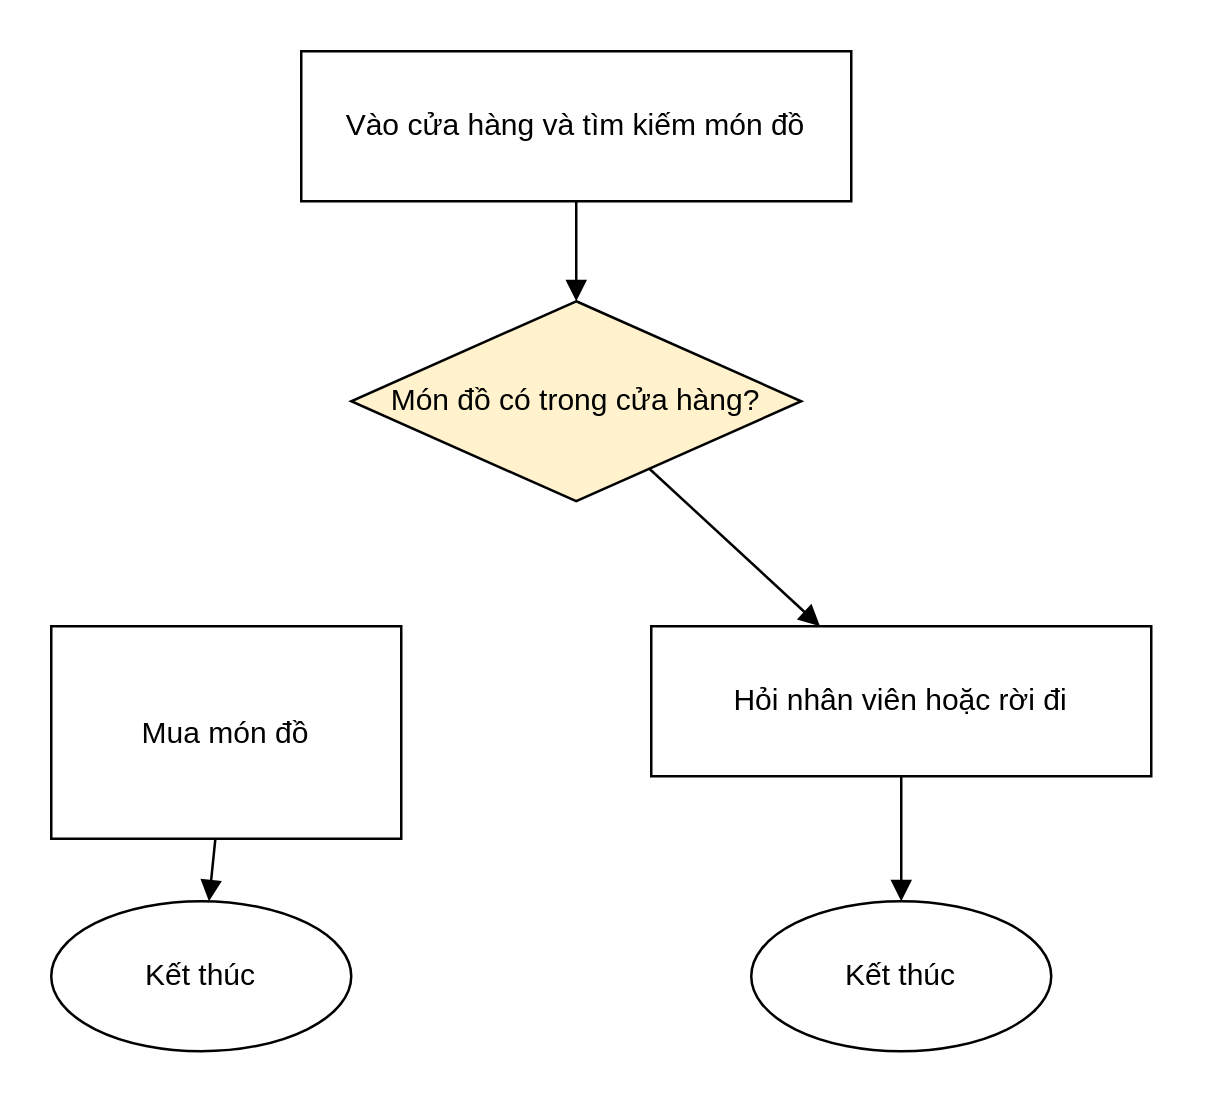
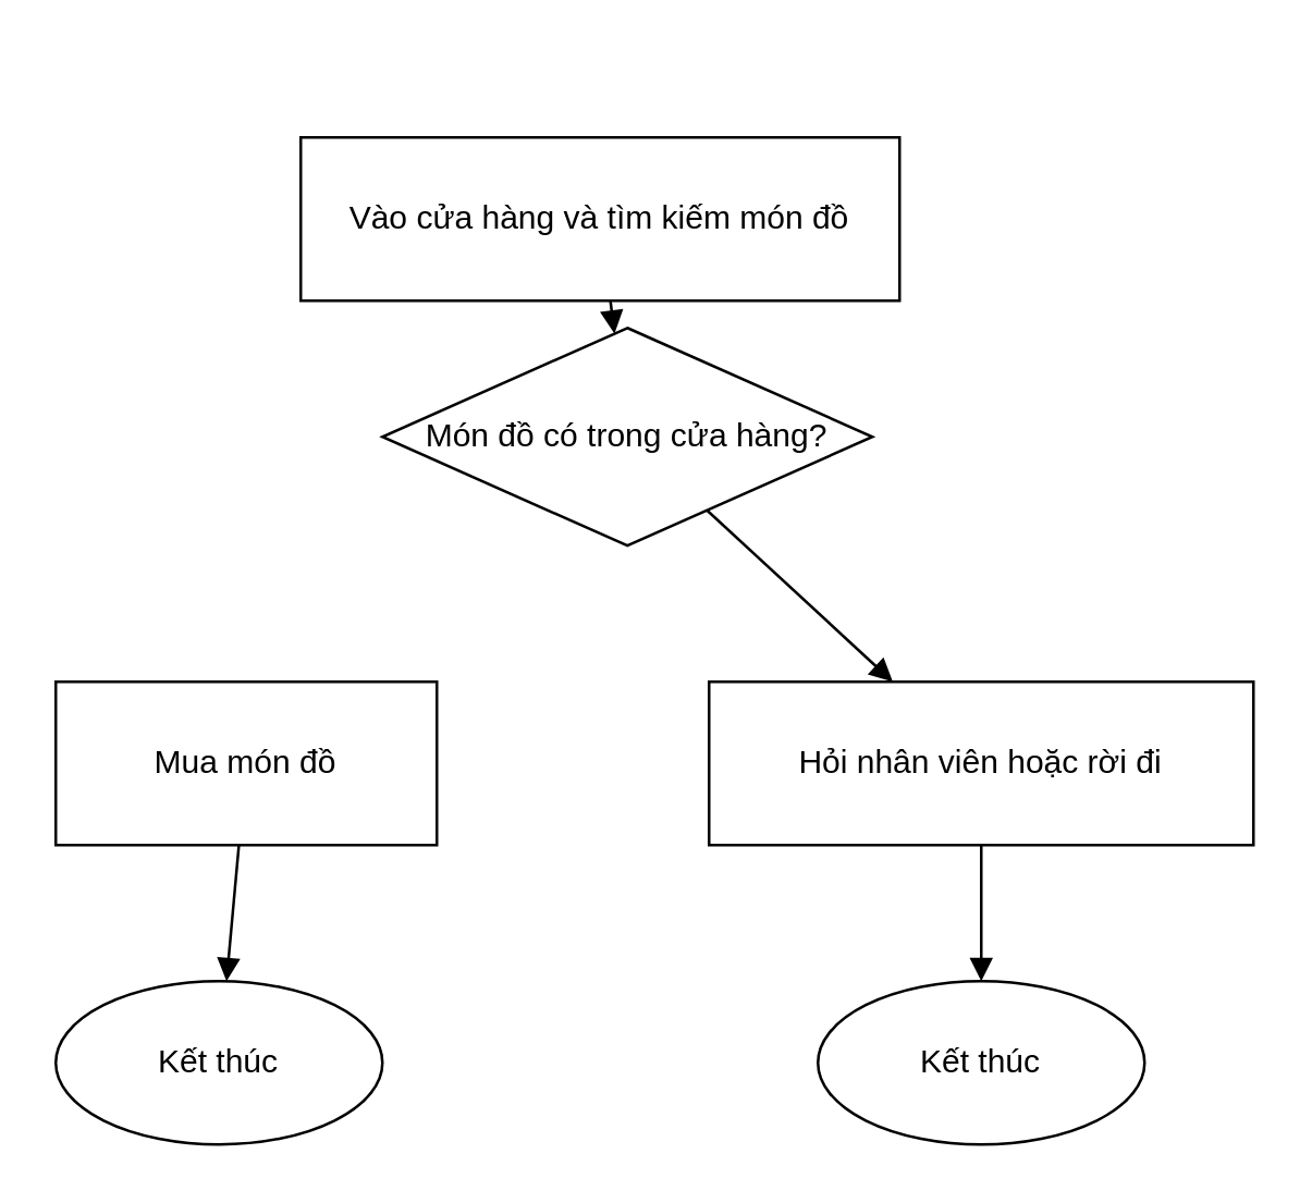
- <mxCell id="2" value="Vào cửa hàng và tìm kiếm món đồ" style="rounded=0;whiteSpace=wrap;html=1;" vertex="1" parent="1"><mxGeometry x="120" y="20" width="220" height="60" as="geometry" /></mxCell>
+ <mxCell id="2" value="Vào cửa hàng và tìm kiếm món đồ" style="rounded=0;whiteSpace=wrap;html=1;" vertex="1" parent="1"><mxGeometry x="110" y="50" width="220" height="60" as="geometry" /></mxCell>
- <mxCell id="3" value="Món đồ có trong cửa hàng?" style="rhombus;whiteSpace=wrap;html=1;fillColor=#fff2cc;" vertex="1" parent="1"><mxGeometry x="140" y="120" width="180" height="80" as="geometry" /></mxCell>
+ <mxCell id="3" value="Món đồ có trong cửa hàng?" style="rhombus;whiteSpace=wrap;html=1;" vertex="1" parent="1"><mxGeometry x="140" y="120" width="180" height="80" as="geometry" /></mxCell>
- <mxCell id="4" value="Mua món đồ" style="rounded=0;whiteSpace=wrap;html=1;" vertex="1" parent="1"><mxGeometry x="20" y="250" width="140" height="85" as="geometry" /></mxCell>
+ <mxCell id="4" value="Mua món đồ" style="rounded=0;whiteSpace=wrap;html=1;" vertex="1" parent="1"><mxGeometry x="20" y="250" width="140" height="60" as="geometry" /></mxCell>
